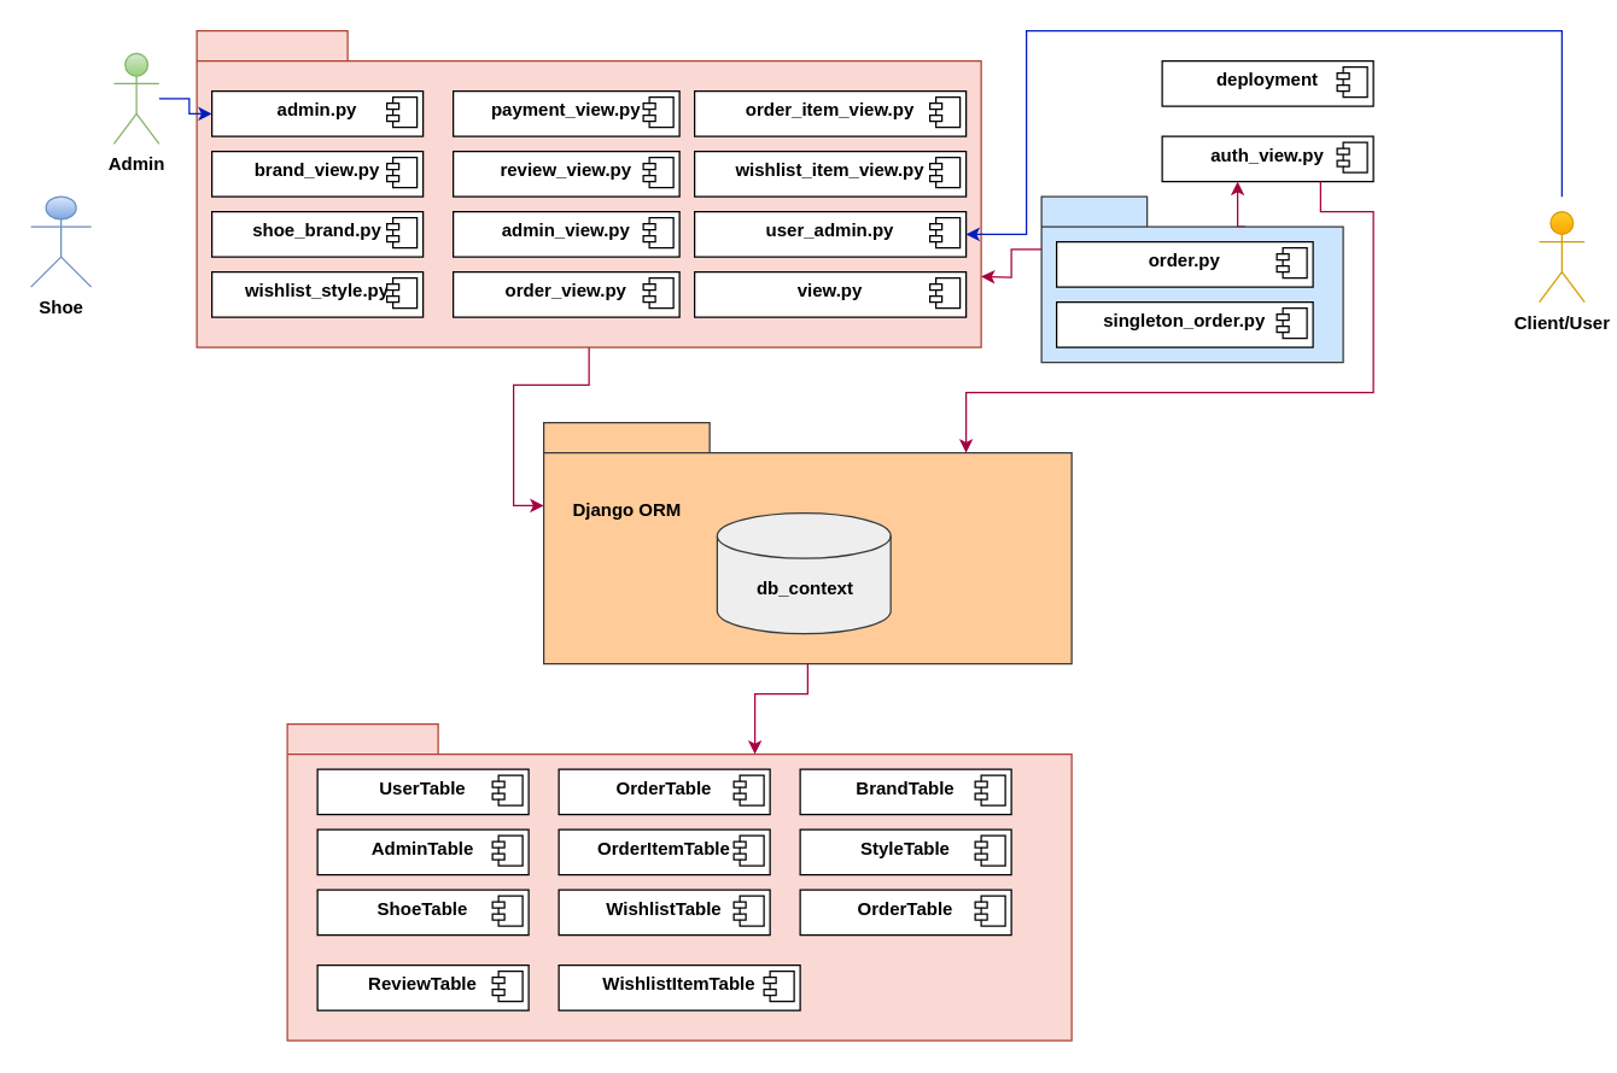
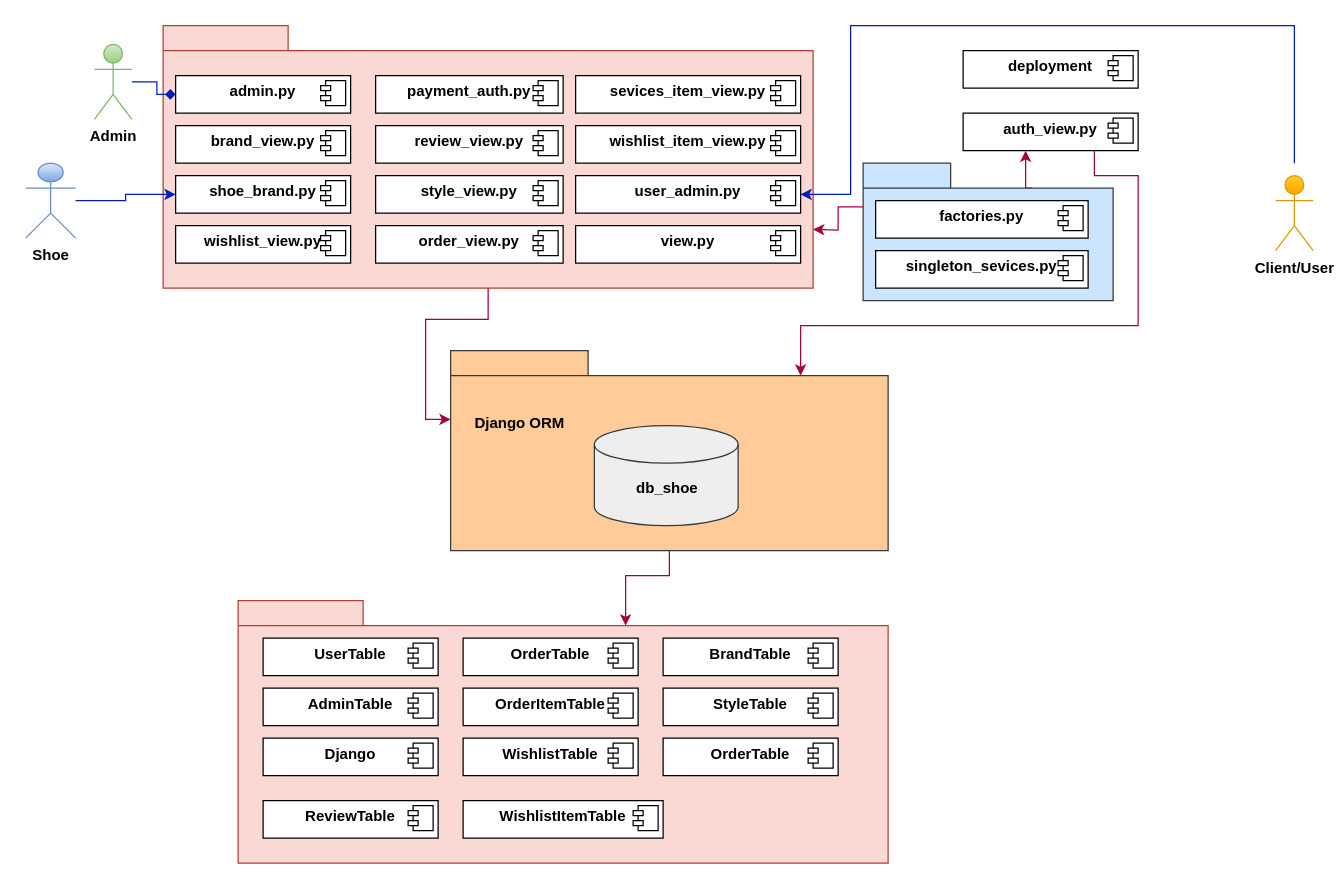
- <mxCell id="15" value="&lt;p style=&quot;margin:0px;margin-top:6px;text-align:center;&quot;&gt;&lt;b&gt;payment_view.py&lt;/b&gt;&lt;br&gt;&lt;/p&gt;" style="align=left;overflow=fill;html=1;dropTarget=0;whiteSpace=wrap;" parent="1" vertex="1"><mxGeometry x="300" y="60" width="150" height="30" as="geometry" /></mxCell>
+ <mxCell id="15" value="&lt;p style=&quot;margin:0px;margin-top:6px;text-align:center;&quot;&gt;&lt;b&gt;payment_auth.py&lt;/b&gt;&lt;br&gt;&lt;/p&gt;" style="align=left;overflow=fill;html=1;dropTarget=0;whiteSpace=wrap;" parent="1" vertex="1"><mxGeometry x="300" y="60" width="150" height="30" as="geometry" /></mxCell>
- <mxCell id="19" value="&lt;p style=&quot;margin:0px;margin-top:6px;text-align:center;&quot;&gt;&lt;b&gt;order_item_view.py&lt;/b&gt;&lt;br&gt;&lt;/p&gt;" style="align=left;overflow=fill;html=1;dropTarget=0;whiteSpace=wrap;" parent="1" vertex="1"><mxGeometry x="460" y="60" width="180" height="30" as="geometry" /></mxCell>
+ <mxCell id="19" value="&lt;p style=&quot;margin:0px;margin-top:6px;text-align:center;&quot;&gt;&lt;b&gt;sevices_item_view.py&lt;/b&gt;&lt;br&gt;&lt;/p&gt;" style="align=left;overflow=fill;html=1;dropTarget=0;whiteSpace=wrap;" parent="1" vertex="1"><mxGeometry x="460" y="60" width="180" height="30" as="geometry" /></mxCell>
- <mxCell id="27" style="edgeStyle=orthogonalEdgeStyle;rounded=0;orthogonalLoop=1;jettySize=auto;html=1;entryX=0;entryY=0.5;entryDx=0;entryDy=0;fillColor=#0050ef;strokeColor=#001DBC;" parent="1" source="28" target="3" edge="1"><mxGeometry relative="1" as="geometry"><mxPoint x="100" y="80" as="targetPoint" /></mxGeometry></mxCell>
+ <mxCell id="27" style="edgeStyle=orthogonalEdgeStyle;rounded=0;orthogonalLoop=1;jettySize=auto;html=1;entryX=0;entryY=0.5;entryDx=0;entryDy=0;fillColor=#0050ef;strokeColor=#001DBC;endArrow=diamond;" parent="1" source="28" target="3" edge="1"><mxGeometry relative="1" as="geometry"><mxPoint x="100" y="80" as="targetPoint" /></mxGeometry></mxCell>
- <mxCell id="11" value="&lt;p style=&quot;margin:0px;margin-top:6px;text-align:center;&quot;&gt;&lt;b&gt;admin_view.py&lt;/b&gt;&lt;/p&gt;" style="align=left;overflow=fill;html=1;dropTarget=0;whiteSpace=wrap;" parent="1" vertex="1"><mxGeometry x="300" y="140" width="150" height="30" as="geometry" /></mxCell>
+ <mxCell id="11" value="&lt;p style=&quot;margin:0px;margin-top:6px;text-align:center;&quot;&gt;&lt;b&gt;style_view.py&lt;/b&gt;&lt;/p&gt;" style="align=left;overflow=fill;html=1;dropTarget=0;whiteSpace=wrap;" parent="1" vertex="1"><mxGeometry x="300" y="140" width="150" height="30" as="geometry" /></mxCell>
+ <mxCell id="29" style="edgeStyle=orthogonalEdgeStyle;rounded=0;orthogonalLoop=1;jettySize=auto;html=1;entryX=0;entryY=0.5;entryDx=0;entryDy=0;fillColor=#0050ef;strokeColor=#001DBC;" parent="1" source="30" target="9" edge="1"><mxGeometry relative="1" as="geometry" /></mxCell>
- <mxCell id="70" value="&lt;p style=&quot;margin:0px;margin-top:6px;text-align:center;&quot;&gt;&lt;b&gt;order.py&lt;/b&gt;&lt;/p&gt;" style="align=left;overflow=fill;html=1;dropTarget=0;whiteSpace=wrap;" parent="1" vertex="1"><mxGeometry x="700" y="160" width="170" height="30" as="geometry" /></mxCell>
+ <mxCell id="70" value="&lt;p style=&quot;margin:0px;margin-top:6px;text-align:center;&quot;&gt;&lt;b&gt;factories.py&lt;/b&gt;&lt;/p&gt;" style="align=left;overflow=fill;html=1;dropTarget=0;whiteSpace=wrap;" parent="1" vertex="1"><mxGeometry x="700" y="160" width="170" height="30" as="geometry" /></mxCell>
- <mxCell id="25" value="&lt;p style=&quot;margin:0px;margin-top:6px;text-align:center;&quot;&gt;&lt;b&gt;wishlist_style.py&lt;/b&gt;&lt;/p&gt;" style="align=left;overflow=fill;html=1;dropTarget=0;whiteSpace=wrap;" parent="1" vertex="1"><mxGeometry x="140" y="180" width="140" height="30" as="geometry" /></mxCell>
+ <mxCell id="25" value="&lt;p style=&quot;margin:0px;margin-top:6px;text-align:center;&quot;&gt;&lt;b&gt;wishlist_view.py&lt;/b&gt;&lt;/p&gt;" style="align=left;overflow=fill;html=1;dropTarget=0;whiteSpace=wrap;" parent="1" vertex="1"><mxGeometry x="140" y="180" width="140" height="30" as="geometry" /></mxCell>
- <mxCell id="68" value="&lt;p style=&quot;margin:0px;margin-top:6px;text-align:center;&quot;&gt;&lt;b&gt;singleton_order.py&lt;/b&gt;&lt;/p&gt;" style="align=left;overflow=fill;html=1;dropTarget=0;whiteSpace=wrap;" parent="1" vertex="1"><mxGeometry x="700" y="200" width="170" height="30" as="geometry" /></mxCell>
+ <mxCell id="68" value="&lt;p style=&quot;margin:0px;margin-top:6px;text-align:center;&quot;&gt;&lt;b&gt;singleton_sevices.py&lt;/b&gt;&lt;/p&gt;" style="align=left;overflow=fill;html=1;dropTarget=0;whiteSpace=wrap;" parent="1" vertex="1"><mxGeometry x="700" y="200" width="170" height="30" as="geometry" /></mxCell>
- <mxCell id="40" value="db_context" style="text;align=center;fontStyle=1;verticalAlign=middle;spacingLeft=3;spacingRight=3;strokeColor=none;rotatable=0;points=[[0,0.5],[1,0.5]];portConstraint=eastwest;html=1;" parent="1" vertex="1"><mxGeometry x="480" y="370" width="105" height="40" as="geometry" /></mxCell>
+ <mxCell id="40" value="db_shoe" style="text;align=center;fontStyle=1;verticalAlign=middle;spacingLeft=3;spacingRight=3;strokeColor=none;rotatable=0;points=[[0,0.5],[1,0.5]];portConstraint=eastwest;html=1;" parent="1" vertex="1"><mxGeometry x="480" y="370" width="105" height="40" as="geometry" /></mxCell>
- <mxCell id="51" value="&lt;p style=&quot;margin:0px;margin-top:6px;text-align:center;&quot;&gt;&lt;b&gt;ShoeTable&lt;/b&gt;&lt;/p&gt;" style="align=left;overflow=fill;html=1;dropTarget=0;whiteSpace=wrap;" parent="1" vertex="1"><mxGeometry x="210" y="590" width="140" height="30" as="geometry" /></mxCell>
+ <mxCell id="51" value="&lt;p style=&quot;margin:0px;margin-top:6px;text-align:center;&quot;&gt;&lt;b&gt;Django&lt;/b&gt;&lt;/p&gt;" style="align=left;overflow=fill;html=1;dropTarget=0;whiteSpace=wrap;" parent="1" vertex="1"><mxGeometry x="210" y="590" width="140" height="30" as="geometry" /></mxCell>
